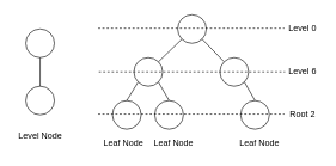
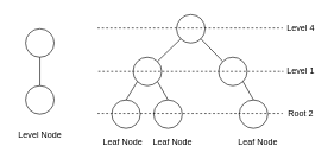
- <mxCell id="23" value="Level 0" style="text;html=1;resizable=0;autosize=1;align=center;verticalAlign=middle;points=[];fillColor=none;strokeColor=none;rounded=0;" vertex="1" parent="1"><mxGeometry x="396" y="30" width="50" height="20" as="geometry" /></mxCell>
+ <mxCell id="23" value="Level 4" style="text;html=1;resizable=0;autosize=1;align=center;verticalAlign=middle;points=[];fillColor=none;strokeColor=none;rounded=0;" vertex="1" parent="1"><mxGeometry x="396" y="30" width="50" height="20" as="geometry" /></mxCell>
- <mxCell id="24" value="Level 6" style="text;html=1;resizable=0;autosize=1;align=center;verticalAlign=middle;points=[];fillColor=none;strokeColor=none;rounded=0;" vertex="1" parent="1"><mxGeometry x="396" y="90" width="50" height="20" as="geometry" /></mxCell>
+ <mxCell id="24" value="Level 1" style="text;html=1;resizable=0;autosize=1;align=center;verticalAlign=middle;points=[];fillColor=none;strokeColor=none;rounded=0;" vertex="1" parent="1"><mxGeometry x="396" y="90" width="50" height="20" as="geometry" /></mxCell>
